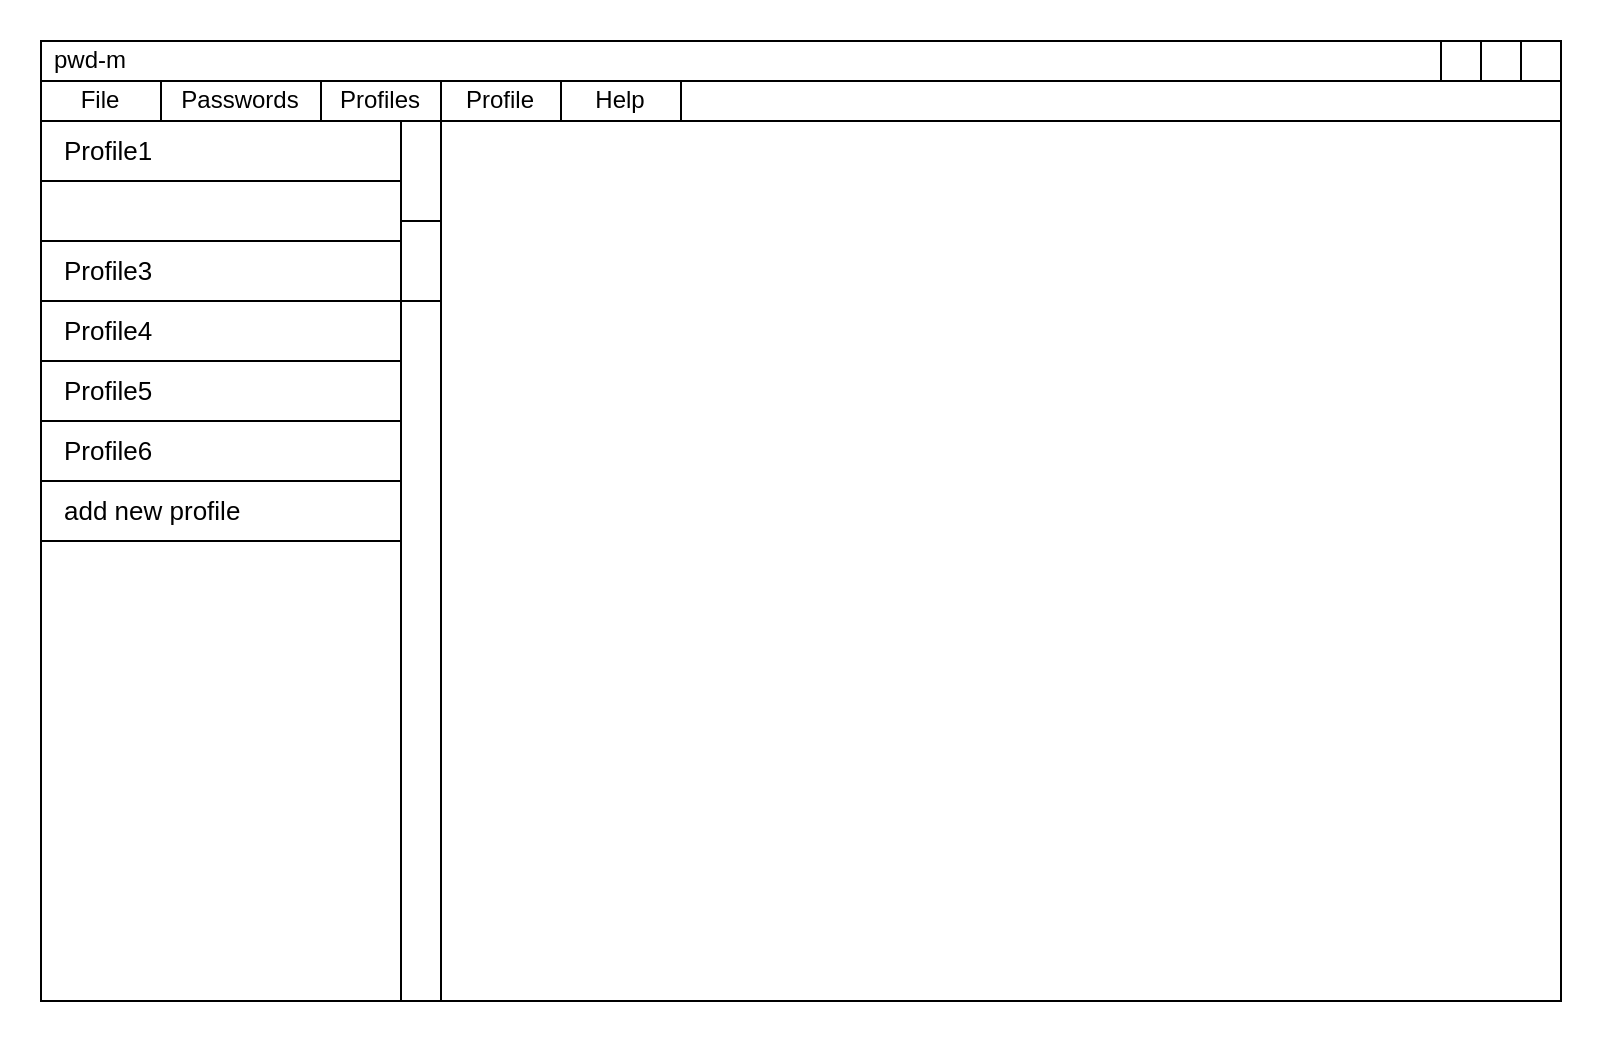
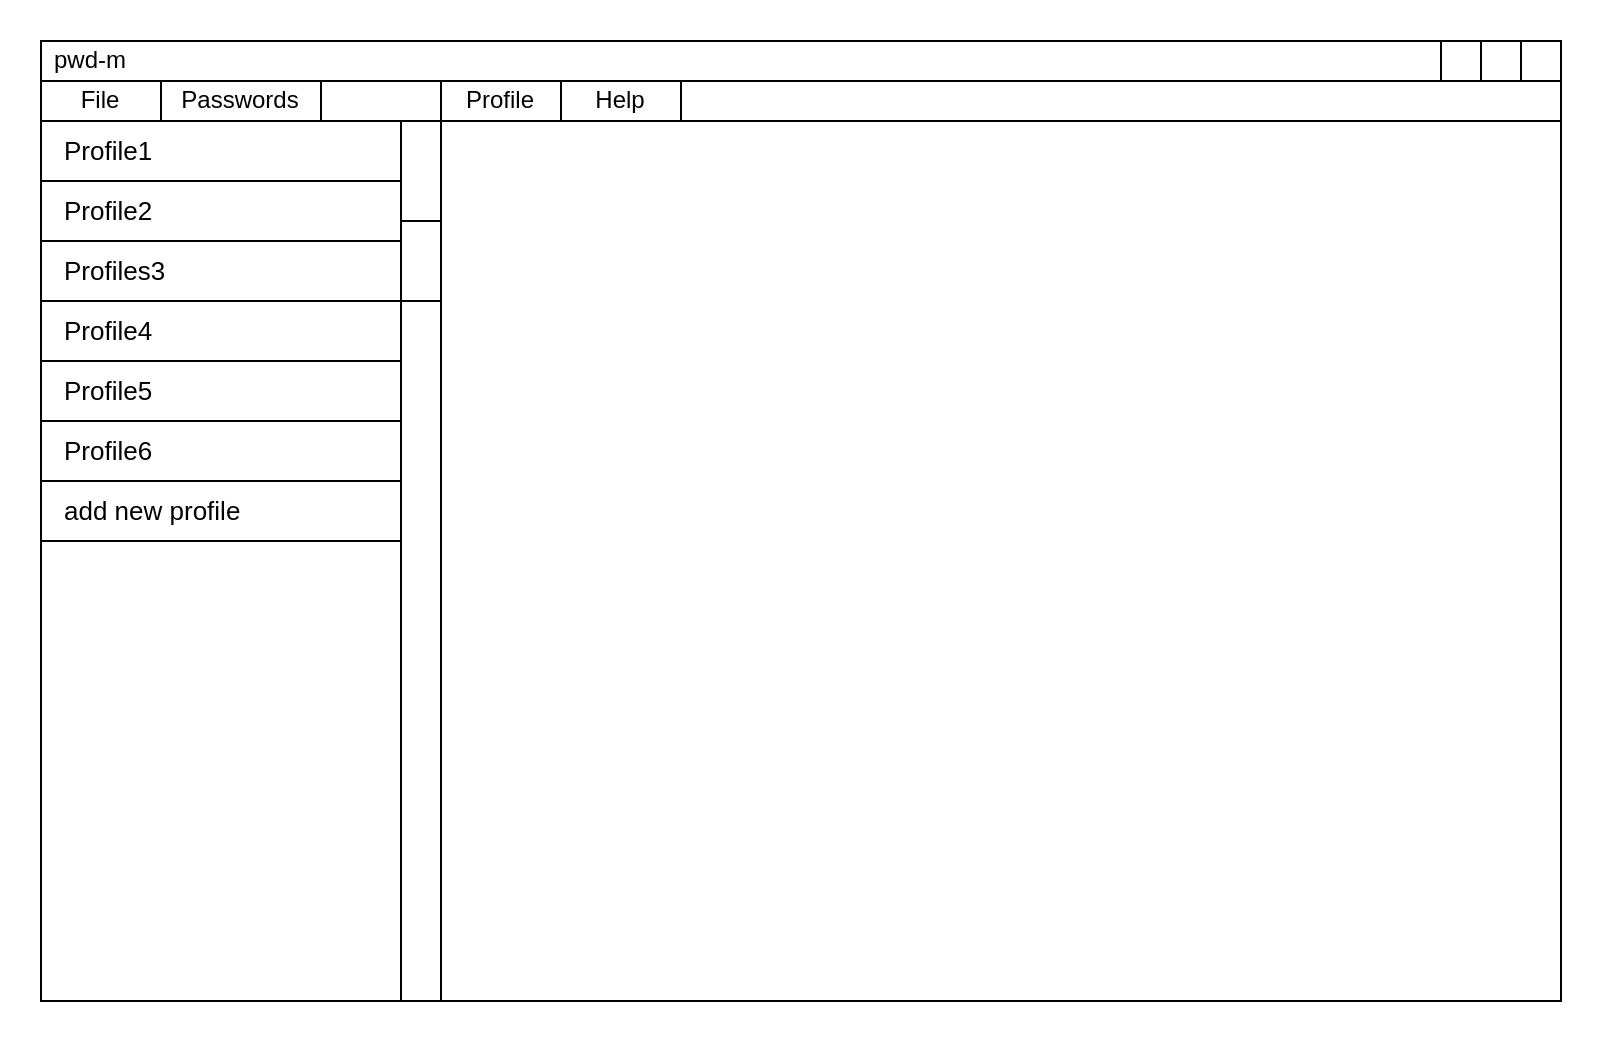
- <mxCell id="13" value="Profiles" style="rounded=0;whiteSpace=wrap;html=1;" vertex="1" parent="1"><mxGeometry x="160" y="40" width="60" height="20" as="geometry" /></mxCell>
+ <mxCell id="25" value="Profile2" style="text;html=1;strokeColor=none;fillColor=none;align=left;verticalAlign=middle;whiteSpace=wrap;rounded=0;fontSize=13;" vertex="1" parent="1"><mxGeometry x="30" y="95" width="160" height="20" as="geometry" /></mxCell>
- <mxCell id="26" value="Profile3" style="text;html=1;strokeColor=none;fillColor=none;align=left;verticalAlign=middle;whiteSpace=wrap;rounded=0;fontSize=13;" vertex="1" parent="1"><mxGeometry x="30" y="125" width="160" height="20" as="geometry" /></mxCell>
+ <mxCell id="26" value="Profiles3" style="text;html=1;strokeColor=none;fillColor=none;align=left;verticalAlign=middle;whiteSpace=wrap;rounded=0;fontSize=13;" vertex="1" parent="1"><mxGeometry x="30" y="125" width="160" height="20" as="geometry" /></mxCell>
